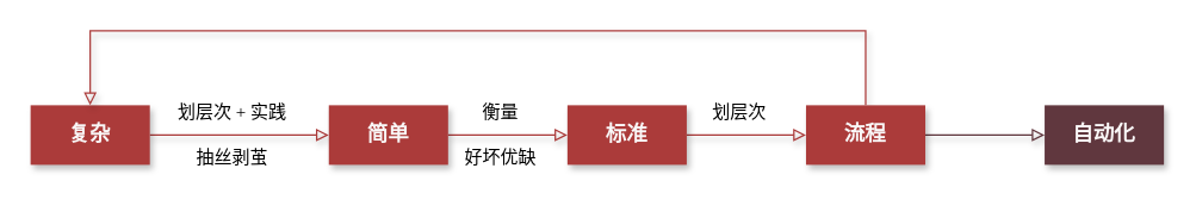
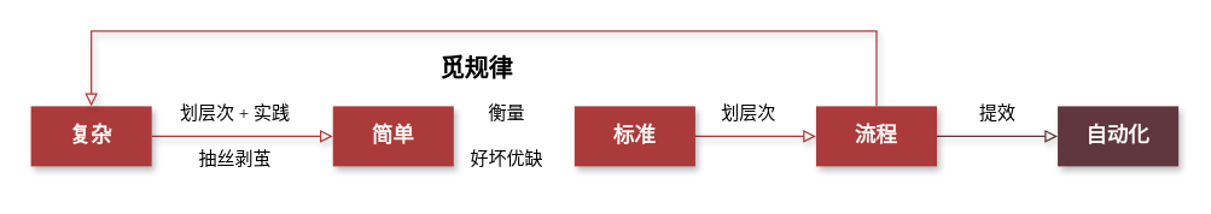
+ <mxCell id="17" value="&lt;b&gt;&lt;font style=&quot;font-size: 16px;&quot;&gt;觅规律&lt;/font&gt;&lt;/b&gt;" style="text;html=1;align=center;verticalAlign=middle;resizable=0;points=[];autosize=1;strokeColor=none;fillColor=none;fontFamily=OpenDyslexic;" vertex="1" parent="1"><mxGeometry x="280" y="30" width="70" height="30" as="geometry" /></mxCell>
+ <mxCell id="15" value="提效" style="text;html=1;align=center;verticalAlign=middle;resizable=0;points=[];autosize=1;strokeColor=none;fillColor=none;fontFamily=OpenDyslexic;" vertex="1" parent="1"><mxGeometry x="635" y="60" width="50" height="30" as="geometry" /></mxCell>
- <mxCell id="4" value="" style="edgeStyle=orthogonalEdgeStyle;rounded=0;orthogonalLoop=1;jettySize=auto;html=1;endArrow=block;endFill=0;strokeColor=#AB3B3A;shadow=1;fontFamily=OpenDyslexic;" edge="1" parent="1" source="5" target="7"><mxGeometry relative="1" as="geometry" /></mxCell>
